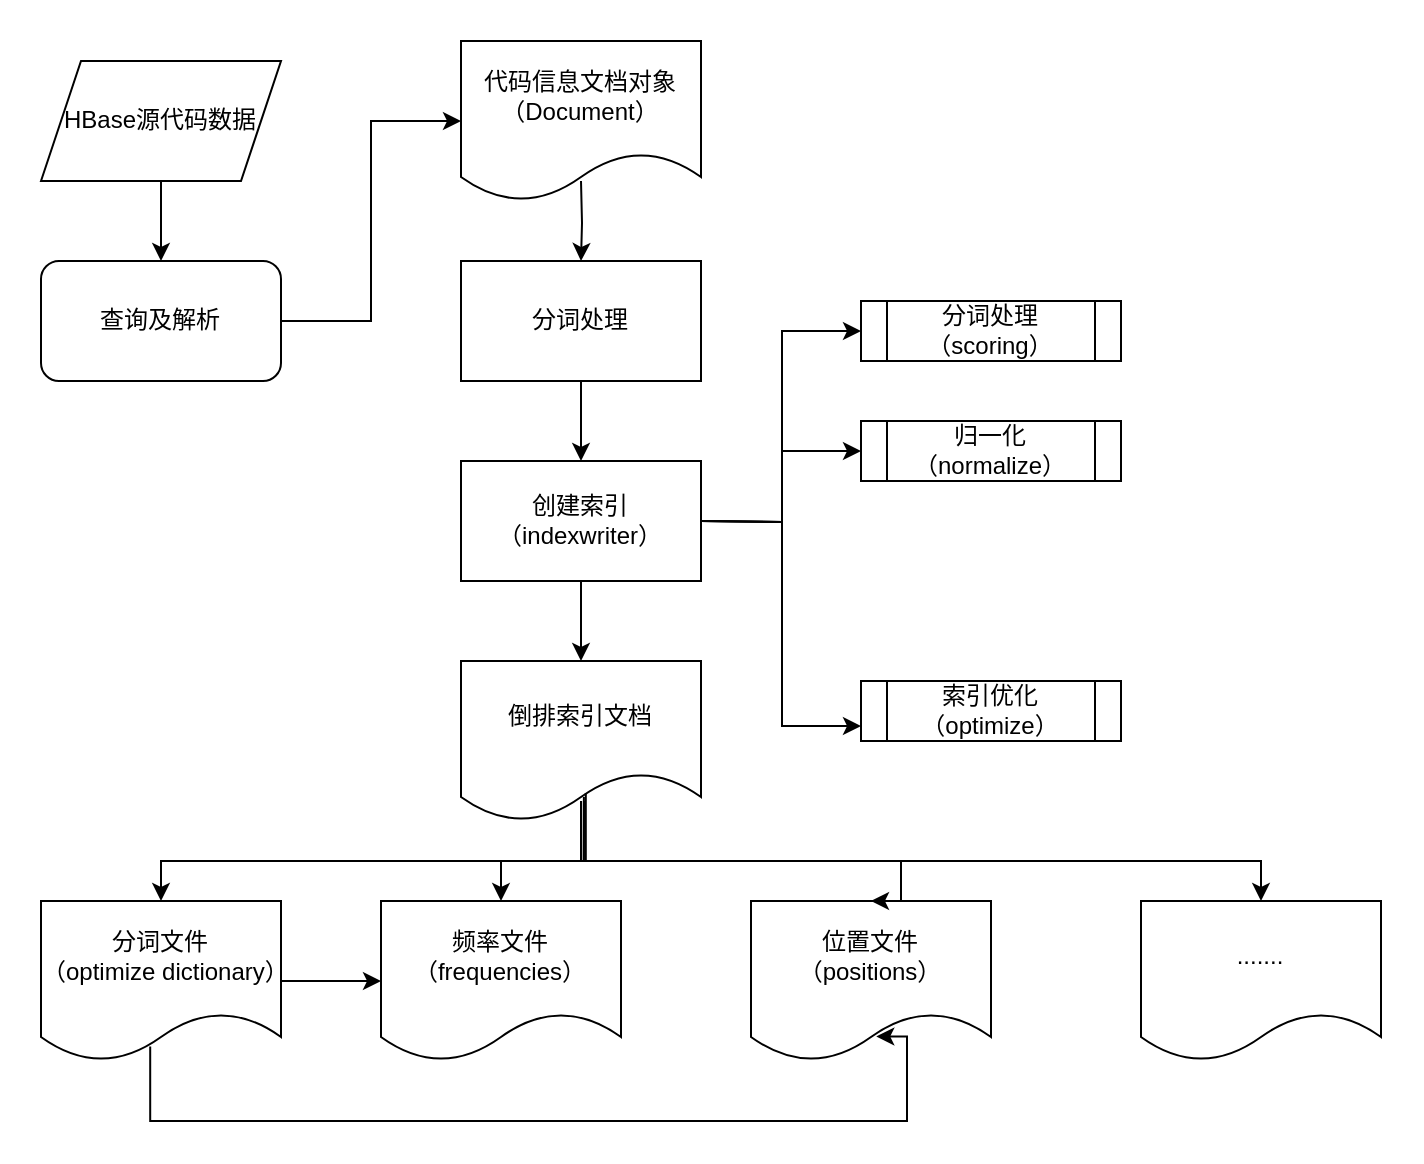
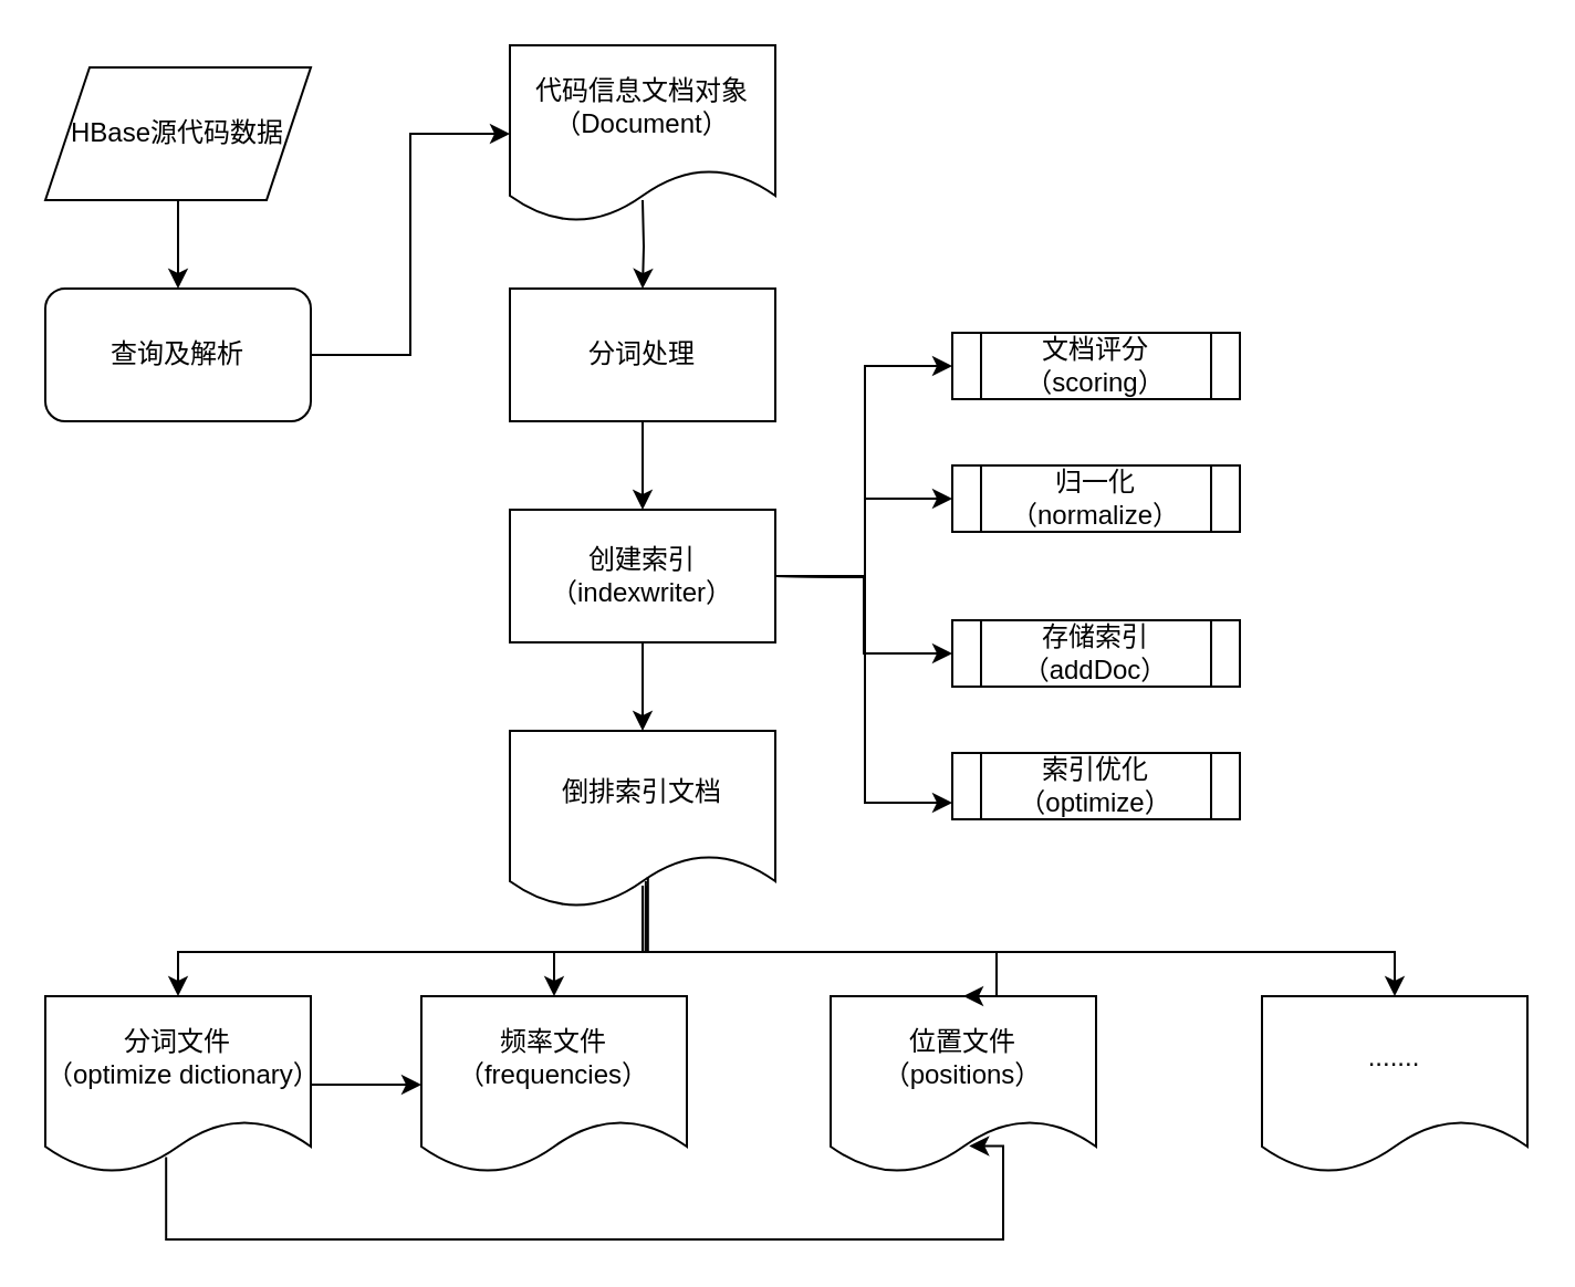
- <mxCell id="13" value="分词处理（scoring）" style="shape=process;whiteSpace=wrap;html=1;backgroundOutline=1;" parent="1" vertex="1"><mxGeometry x="430" y="150" width="130" height="30" as="geometry" /></mxCell>
+ <mxCell id="13" value="文档评分（scoring）" style="shape=process;whiteSpace=wrap;html=1;backgroundOutline=1;" parent="1" vertex="1"><mxGeometry x="430" y="150" width="130" height="30" as="geometry" /></mxCell>
+ <mxCell id="10" value="" style="edgeStyle=orthogonalEdgeStyle;rounded=0;orthogonalLoop=1;jettySize=auto;html=1;" parent="1" source="11" target="15" edge="1"><mxGeometry relative="1" as="geometry" /></mxCell>
+ <mxCell id="15" value="存储索引&lt;br&gt;（addDoc）" style="shape=process;whiteSpace=wrap;html=1;backgroundOutline=1;" parent="1" vertex="1"><mxGeometry x="430" y="280" width="130" height="30" as="geometry" /></mxCell>
